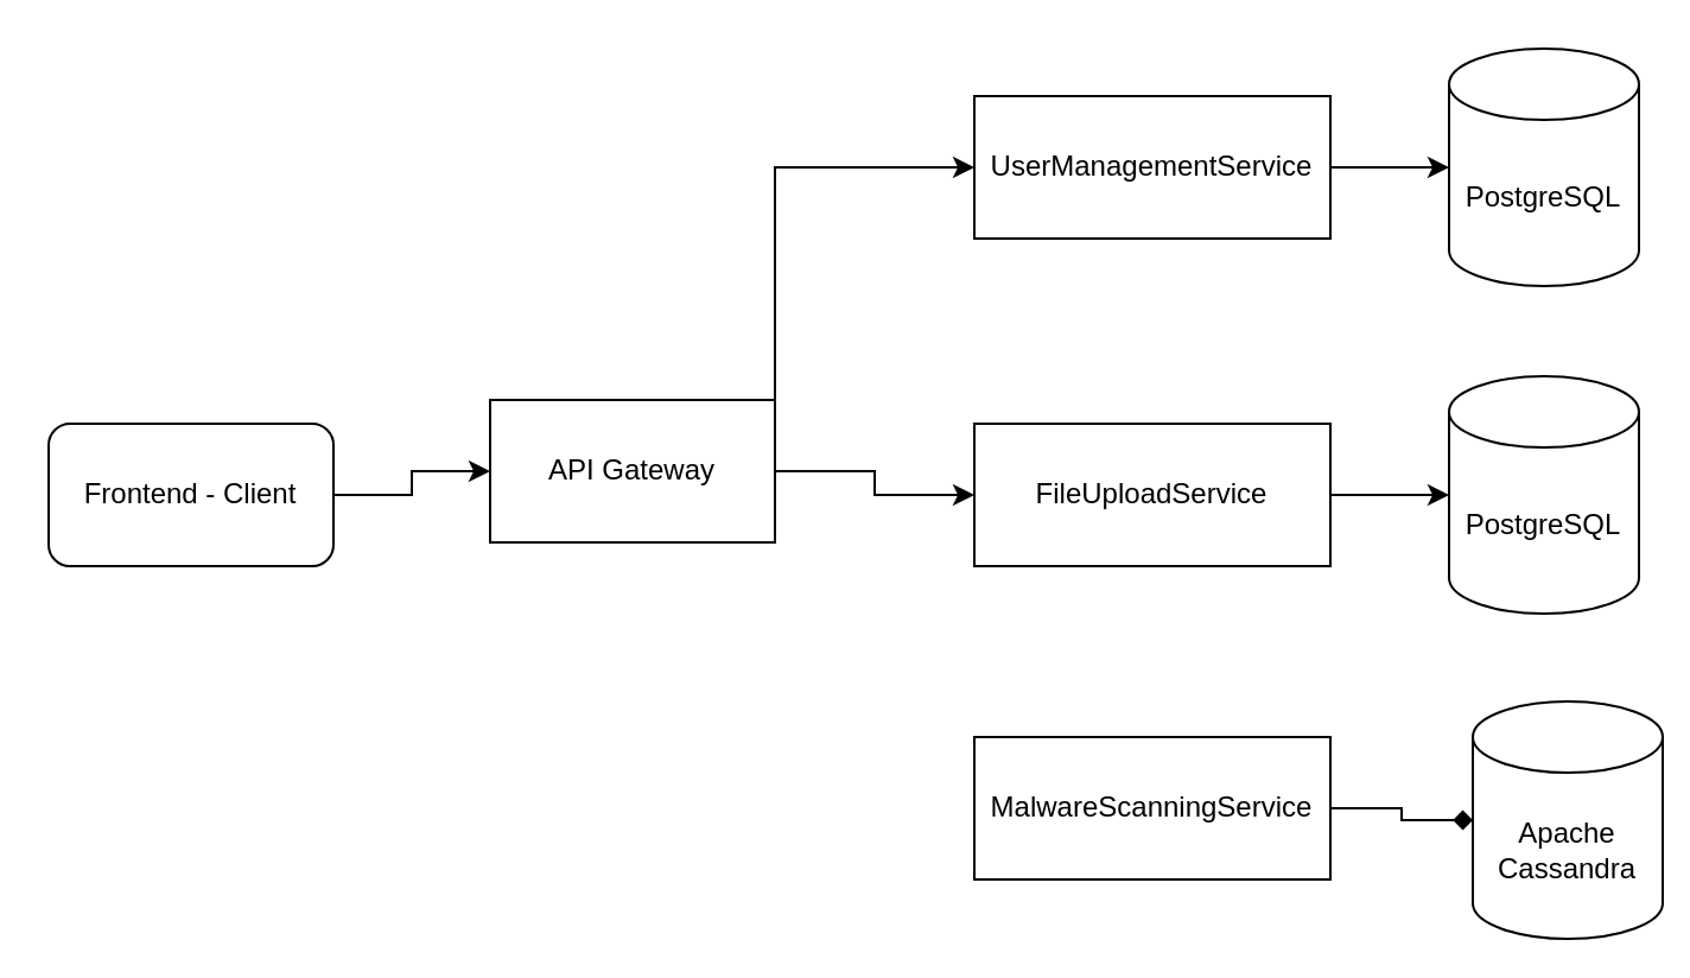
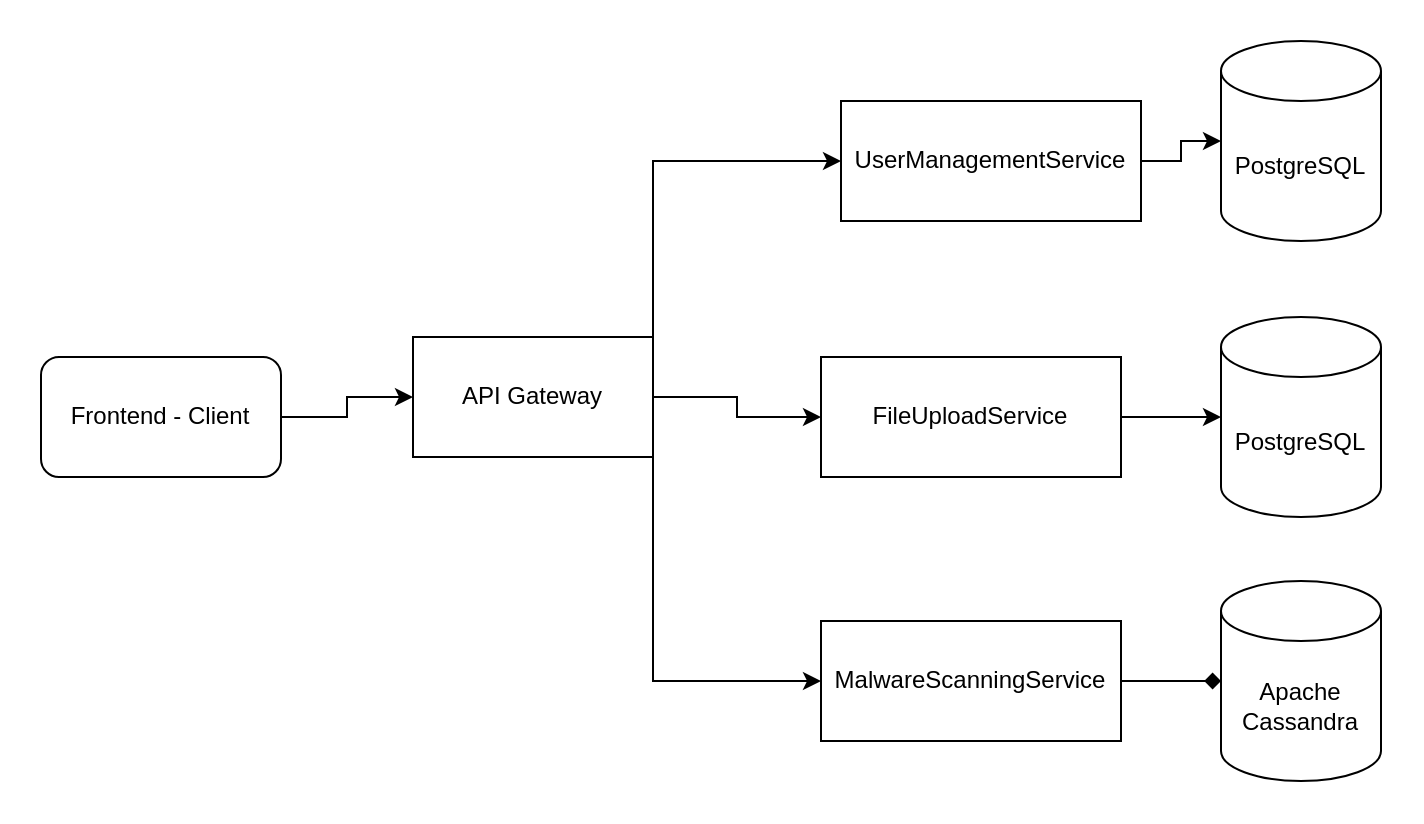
- <mxCell id="5" value="UserManagementService" style="rounded=0;whiteSpace=wrap;html=1;" vertex="1" parent="1"><mxGeometry x="410" y="40" width="150" height="60" as="geometry" /></mxCell>
+ <mxCell id="5" value="UserManagementService" style="rounded=0;whiteSpace=wrap;html=1;" vertex="1" parent="1"><mxGeometry x="420" y="50" width="150" height="60" as="geometry" /></mxCell>
+ <mxCell id="15" style="edgeStyle=orthogonalEdgeStyle;rounded=0;orthogonalLoop=1;jettySize=auto;html=1;exitX=1;exitY=1;exitDx=0;exitDy=0;entryX=0;entryY=0.5;entryDx=0;entryDy=0;" edge="1" parent="1" source="16" target="11"><mxGeometry relative="1" as="geometry" /></mxCell>
- <mxCell id="12" value="Apache Cassandra" style="shape=cylinder3;whiteSpace=wrap;html=1;boundedLbl=1;backgroundOutline=1;size=15;" vertex="1" parent="1"><mxGeometry x="620" y="295" width="80" height="100" as="geometry" /></mxCell>
+ <mxCell id="12" value="Apache Cassandra" style="shape=cylinder3;whiteSpace=wrap;html=1;boundedLbl=1;backgroundOutline=1;size=15;" vertex="1" parent="1"><mxGeometry x="610" y="290" width="80" height="100" as="geometry" /></mxCell>
